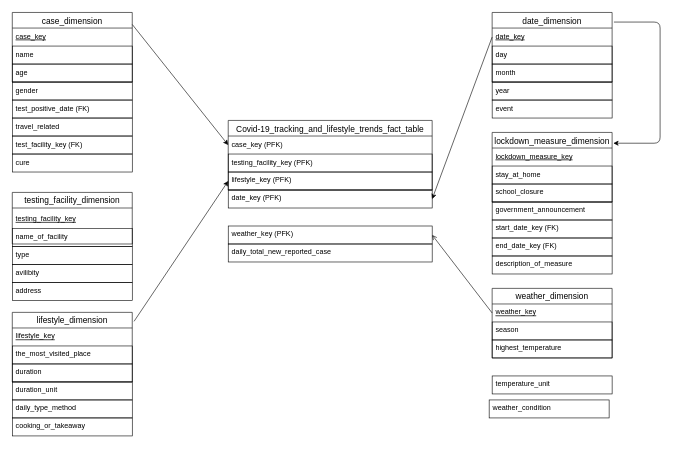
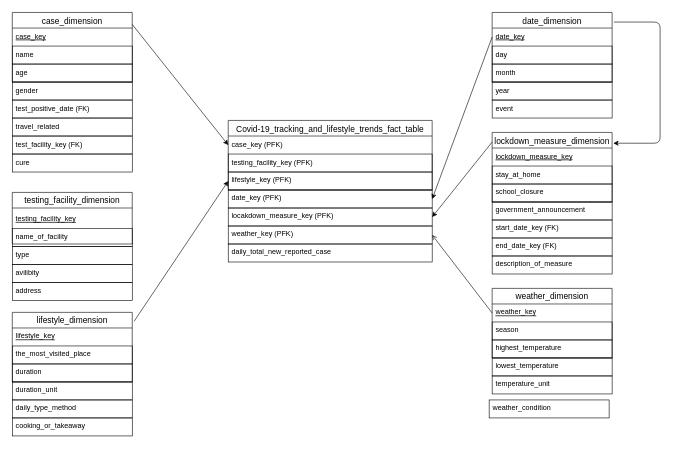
+ <mxCell id="49" value="" style="endArrow=classic;html=1;exitX=0;exitY=0.138;exitDx=0;exitDy=0;exitPerimeter=0;entryX=1;entryY=0.5;entryDx=0;entryDy=0;" edge="1" parent="1" source="24" target="43"><mxGeometry width="50" height="50" relative="1" as="geometry"><mxPoint x="630" y="370" as="sourcePoint" /><mxPoint x="680" y="320" as="targetPoint" /></mxGeometry></mxCell>
+ <mxCell id="43" value="locakdown_measure_key (PFK)" style="text;fillColor=none;spacingLeft=4;spacingRight=4;overflow=hidden;rotatable=0;points=[[0,0.5],[1,0.5]];portConstraint=eastwest;fontSize=12;strokeColor=#000000;rounded=0;" vertex="1" parent="1"><mxGeometry x="380" y="346" width="340" height="30" as="geometry" /></mxCell>
+ <mxCell id="36" value="lowest_temperature" style="text;fillColor=none;spacingLeft=4;spacingRight=4;overflow=hidden;rotatable=0;points=[[0,0.5],[1,0.5]];portConstraint=eastwest;fontSize=12;strokeColor=#000000;rounded=0;" vertex="1" parent="1"><mxGeometry x="820" y="596" width="200" height="30" as="geometry" /></mxCell>
